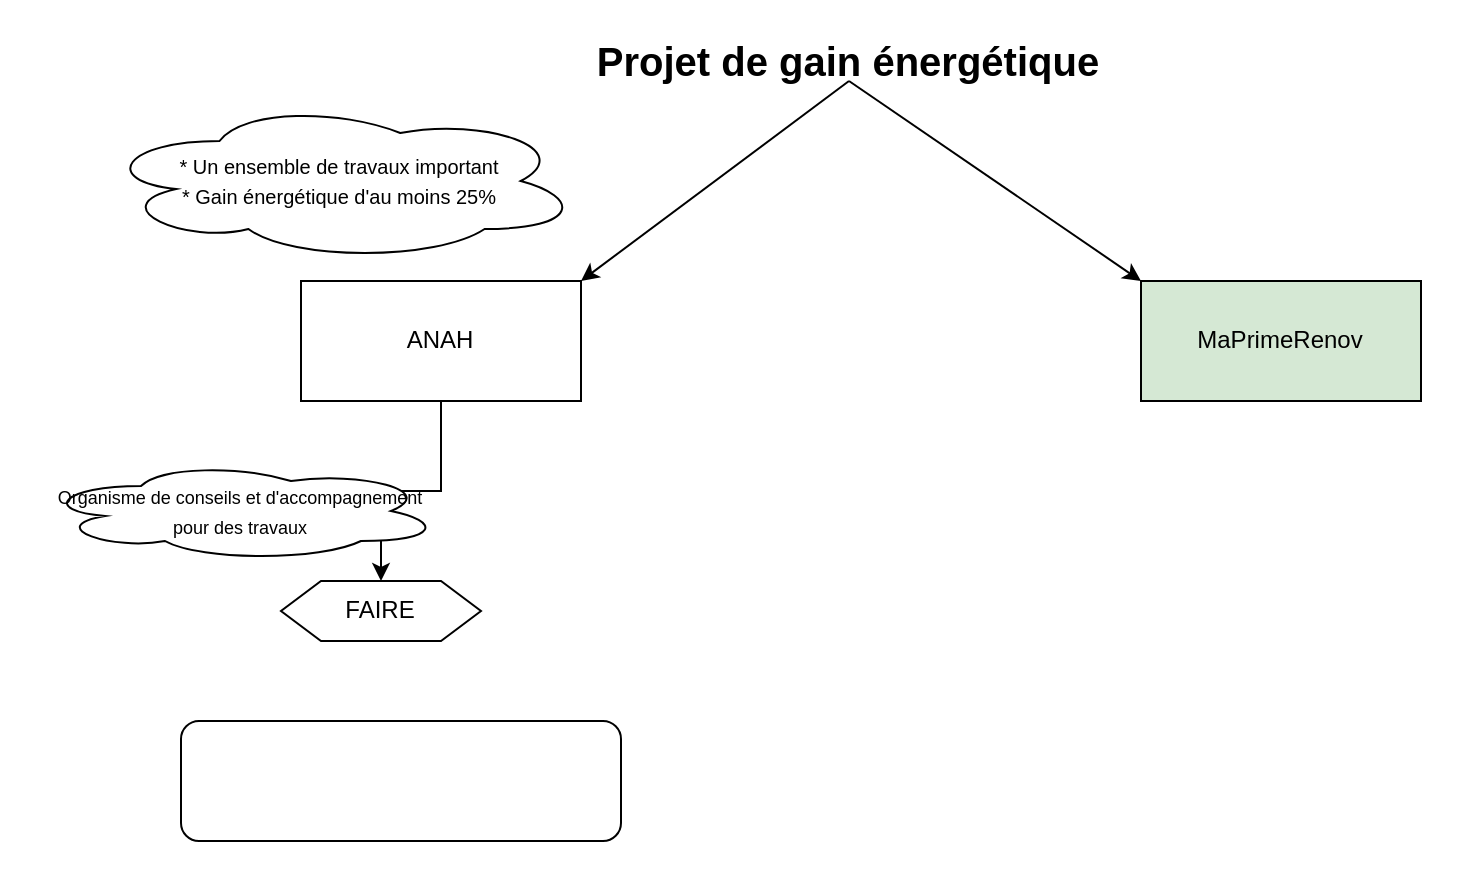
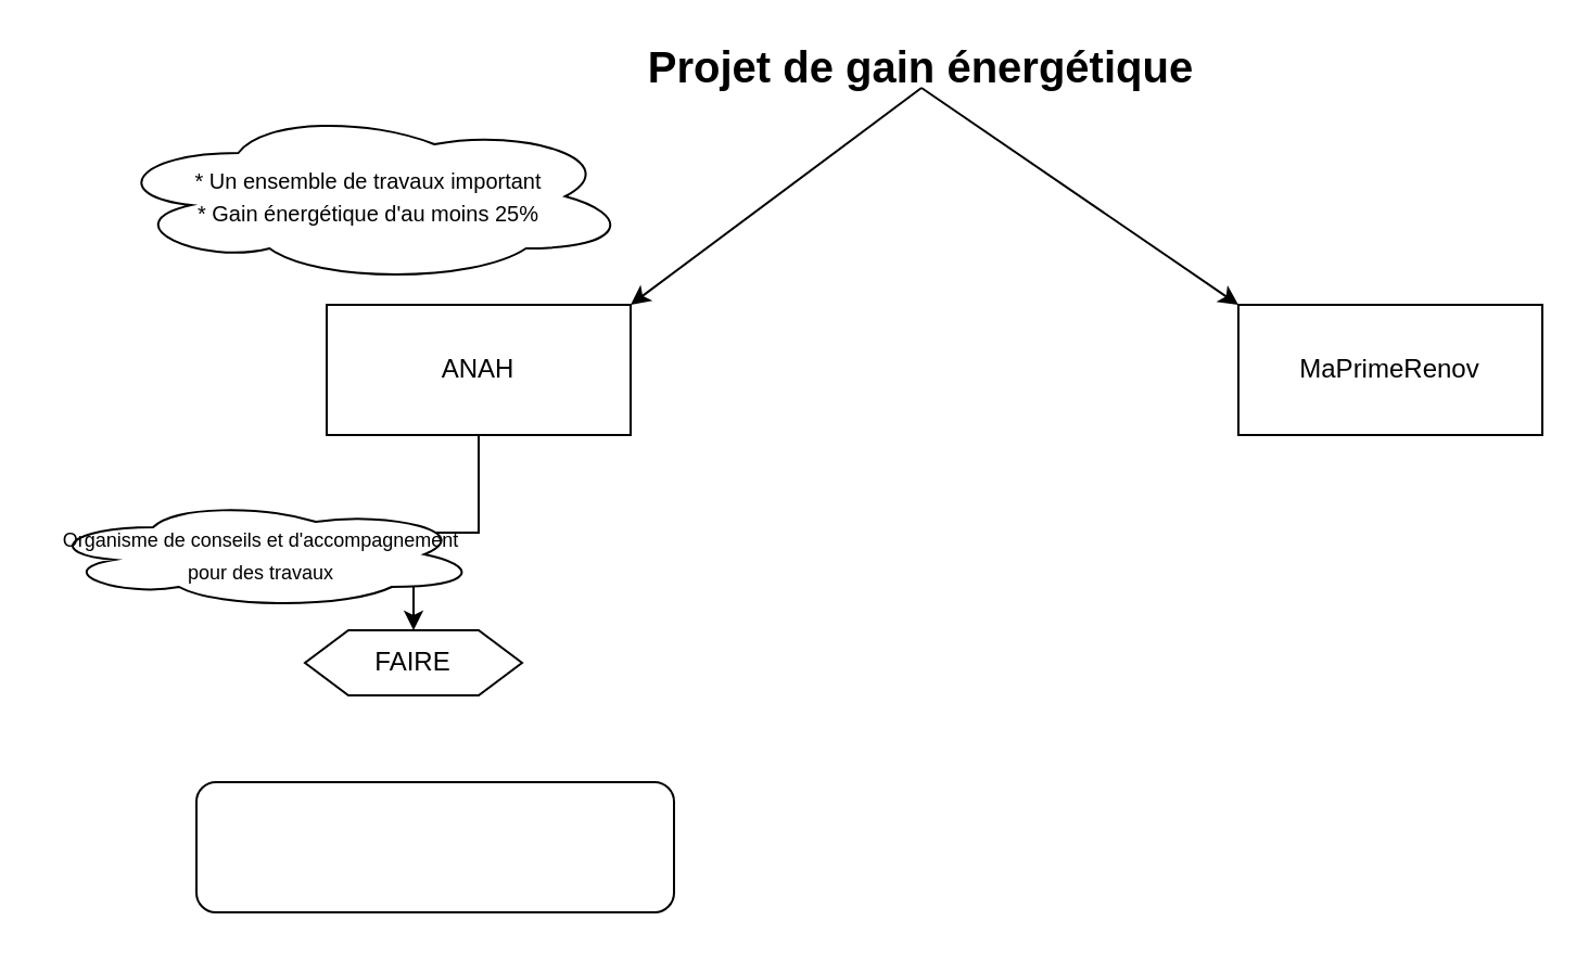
- <mxCell id="5" value="MaPrimeRenov" style="rounded=0;whiteSpace=wrap;html=1;fillColor=#d5e8d4;" vertex="1" parent="1"><mxGeometry x="570" y="140" width="140" height="60" as="geometry" /></mxCell>
+ <mxCell id="5" value="MaPrimeRenov" style="rounded=0;whiteSpace=wrap;html=1;" vertex="1" parent="1"><mxGeometry x="570" y="140" width="140" height="60" as="geometry" /></mxCell>
